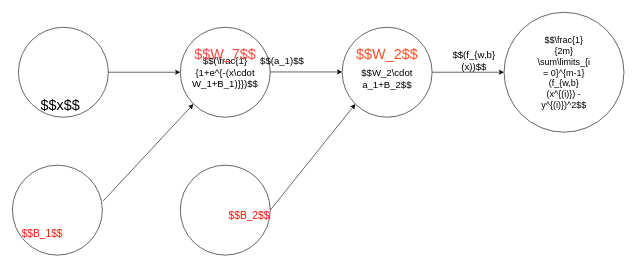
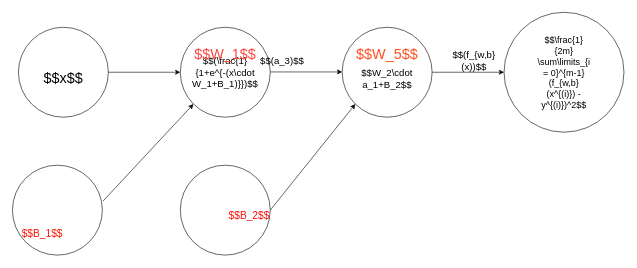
- <mxCell id="15" value="&lt;font size=&quot;5&quot;&gt;$$W_7$$&lt;br&gt;&lt;/font&gt;" style="text;html=1;strokeColor=none;fillColor=none;align=center;verticalAlign=middle;whiteSpace=wrap;rounded=0;fontColor=#FF4640;" vertex="1" parent="1"><mxGeometry x="345" y="75" width="60" height="30" as="geometry" /></mxCell>
+ <mxCell id="15" value="&lt;font size=&quot;5&quot;&gt;$$W_1$$&lt;br&gt;&lt;/font&gt;" style="text;html=1;strokeColor=none;fillColor=none;align=center;verticalAlign=middle;whiteSpace=wrap;rounded=0;fontColor=#FF4640;" vertex="1" parent="1"><mxGeometry x="345" y="75" width="60" height="30" as="geometry" /></mxCell>
- <mxCell id="17" value="&lt;font size=&quot;5&quot;&gt;$$W_2$$&lt;br&gt;&lt;/font&gt;" style="text;html=1;strokeColor=none;fillColor=none;align=center;verticalAlign=middle;whiteSpace=wrap;rounded=0;fontColor=#FF4E21;" vertex="1" parent="1"><mxGeometry x="615" y="75" width="60" height="30" as="geometry" /></mxCell>
+ <mxCell id="17" value="&lt;font size=&quot;5&quot;&gt;$$W_5$$&lt;br&gt;&lt;/font&gt;" style="text;html=1;strokeColor=none;fillColor=none;align=center;verticalAlign=middle;whiteSpace=wrap;rounded=0;fontColor=#FF4E21;" vertex="1" parent="1"><mxGeometry x="615" y="75" width="60" height="30" as="geometry" /></mxCell>
- <mxCell id="20" value="$$(a_1)$$" style="text;html=1;strokeColor=none;fillColor=none;align=center;verticalAlign=middle;whiteSpace=wrap;rounded=0;fontSize=16;" vertex="1" parent="1"><mxGeometry x="440" y="85" width="60" height="30" as="geometry" /></mxCell>
+ <mxCell id="20" value="$$(a_3)$$" style="text;html=1;strokeColor=none;fillColor=none;align=center;verticalAlign=middle;whiteSpace=wrap;rounded=0;fontSize=16;" vertex="1" parent="1"><mxGeometry x="440" y="85" width="60" height="30" as="geometry" /></mxCell>
- <mxCell id="12" value="&lt;font style=&quot;font-size: 24px;&quot;&gt;$$x$$&lt;br style=&quot;font-size: 24px;&quot;&gt;&lt;/font&gt;" style="text;html=1;strokeColor=none;fillColor=none;align=center;verticalAlign=middle;whiteSpace=wrap;rounded=0;fontSize=24;" vertex="1" parent="1"><mxGeometry x="70" y="160" width="60" height="30" as="geometry" /></mxCell>
+ <mxCell id="12" value="&lt;font style=&quot;font-size: 24px;&quot;&gt;$$x$$&lt;br style=&quot;font-size: 24px;&quot;&gt;&lt;/font&gt;" style="text;html=1;strokeColor=none;fillColor=none;align=center;verticalAlign=middle;whiteSpace=wrap;rounded=0;fontSize=24;" vertex="1" parent="1"><mxGeometry x="75" y="115" width="60" height="30" as="geometry" /></mxCell>
